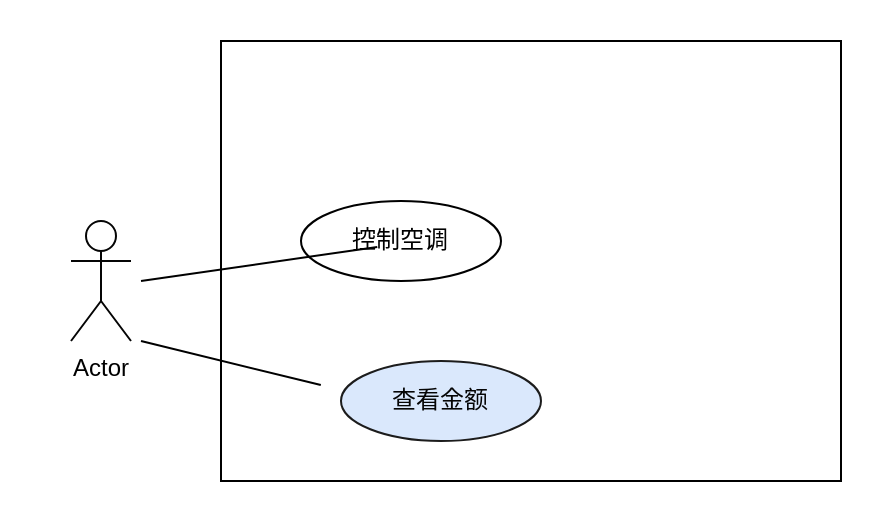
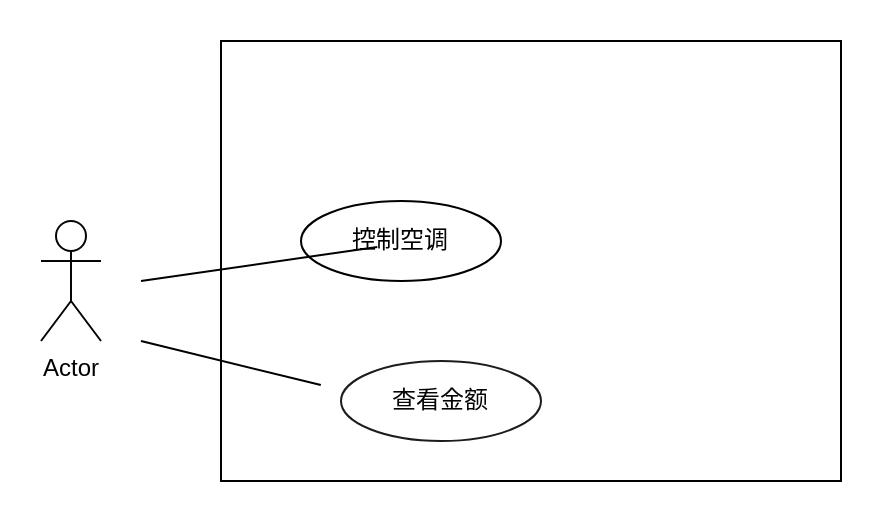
- <mxCell id="3" value="Actor" style="shape=umlActor;verticalLabelPosition=bottom;verticalAlign=top;html=1;outlineConnect=0;strokeColor=#050505;" parent="1" vertex="1"><mxGeometry x="35" y="110" width="30" height="60" as="geometry" /></mxCell>
+ <mxCell id="3" value="Actor" style="shape=umlActor;verticalLabelPosition=bottom;verticalAlign=top;html=1;outlineConnect=0;strokeColor=#050505;" parent="1" vertex="1"><mxGeometry x="20" y="110" width="30" height="60" as="geometry" /></mxCell>
- <mxCell id="5" value="查看金额" style="ellipse;whiteSpace=wrap;html=1;fillColor=#dae8fc;strokeColor=#1C1C1C;fontColor=#050505;" parent="1" vertex="1"><mxGeometry x="170" y="180" width="100" height="40" as="geometry" /></mxCell>
+ <mxCell id="5" value="查看金额" style="ellipse;whiteSpace=wrap;html=1;fillColor=#FFFFFF;strokeColor=#1C1C1C;fontColor=#050505;" parent="1" vertex="1"><mxGeometry x="170" y="180" width="100" height="40" as="geometry" /></mxCell>
